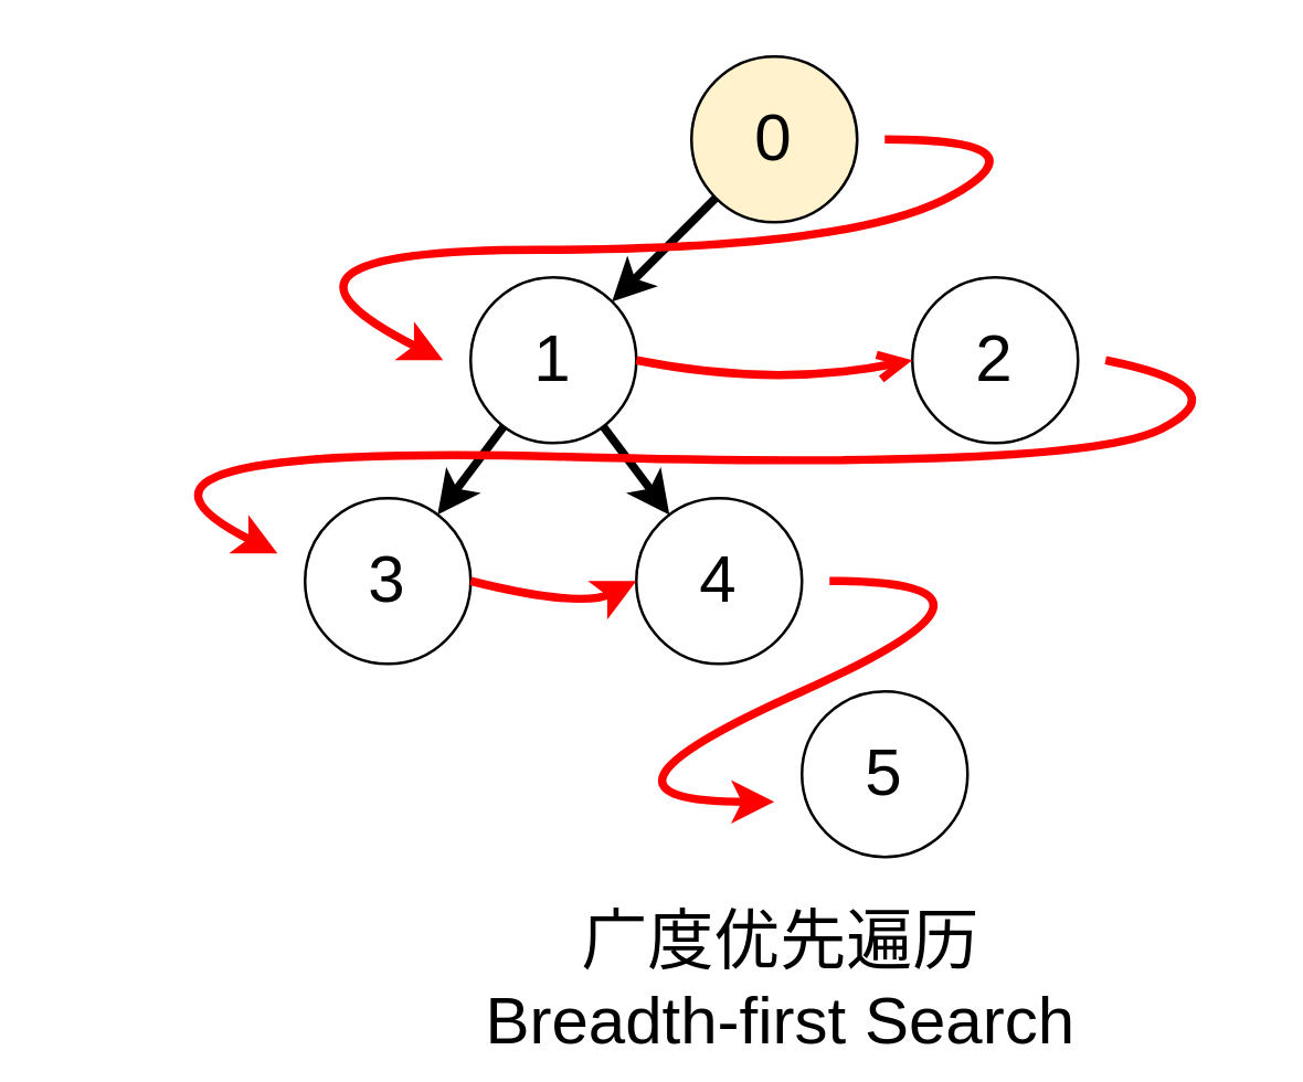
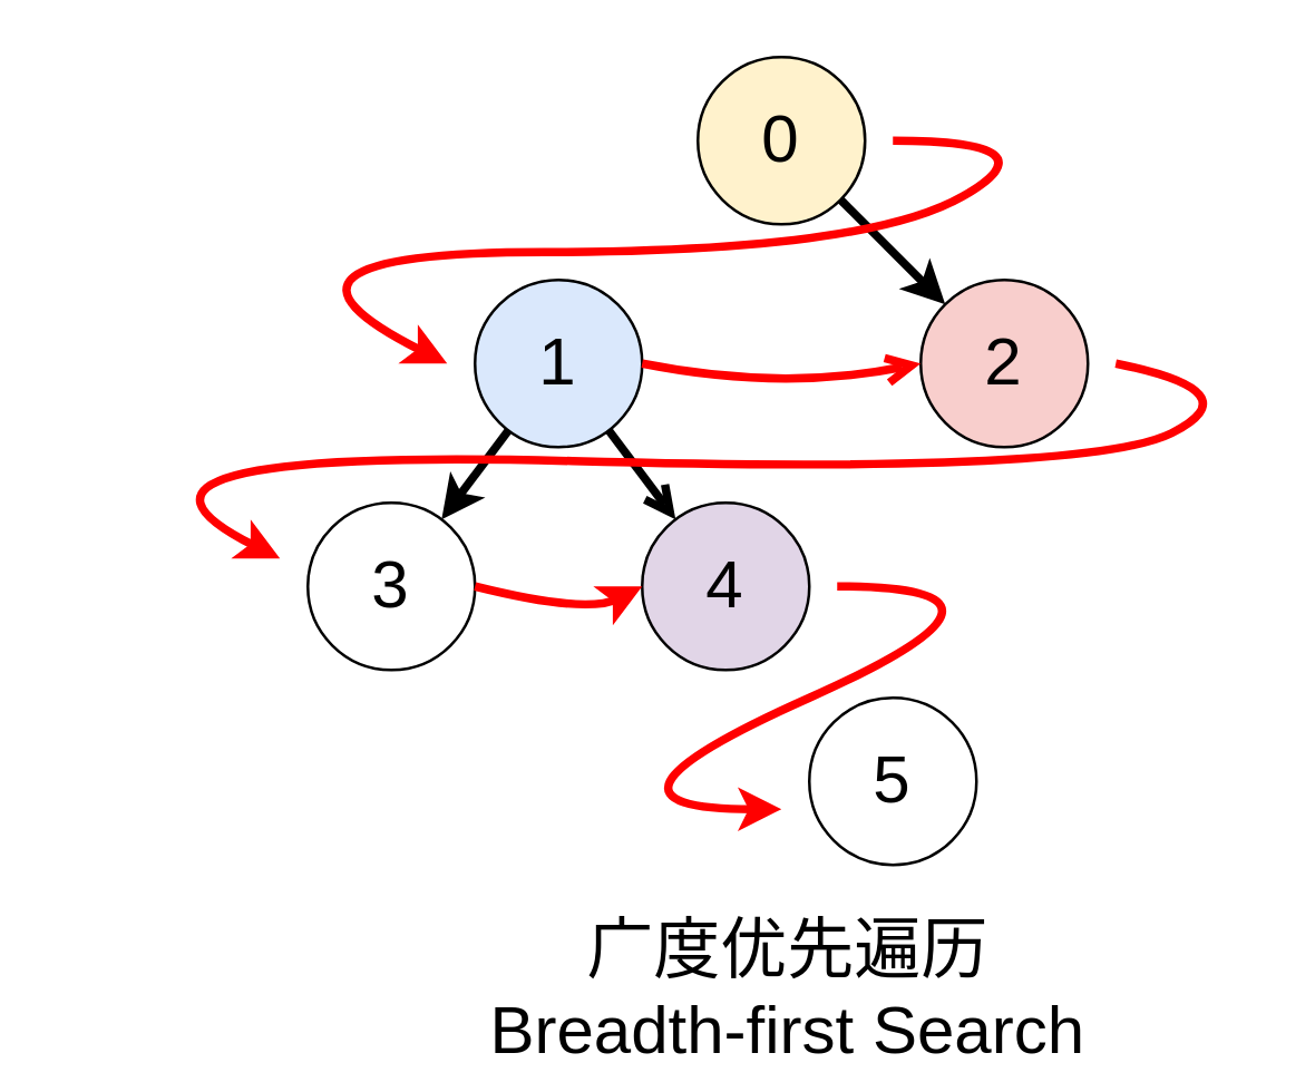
- <mxCell id="2" style="rounded=0;orthogonalLoop=1;jettySize=auto;html=1;fontSize=24;strokeWidth=3;" parent="1" source="4" target="7" edge="1"><mxGeometry relative="1" as="geometry" /></mxCell>
+ <mxCell id="3" style="rounded=0;orthogonalLoop=1;jettySize=auto;html=1;fontSize=24;strokeWidth=3;" parent="1" source="4" target="8" edge="1"><mxGeometry relative="1" as="geometry" /></mxCell>
- <mxCell id="7" value="1" style="ellipse;whiteSpace=wrap;html=1;aspect=fixed;fontSize=24;" parent="1" vertex="1"><mxGeometry x="170" y="100" width="60" height="60" as="geometry" /></mxCell>
+ <mxCell id="7" value="1" style="ellipse;whiteSpace=wrap;html=1;aspect=fixed;fontSize=24;fillColor=#dae8fc;" parent="1" vertex="1"><mxGeometry x="170" y="100" width="60" height="60" as="geometry" /></mxCell>
- <mxCell id="8" value="2" style="ellipse;whiteSpace=wrap;html=1;aspect=fixed;fontSize=24;" parent="1" vertex="1"><mxGeometry x="330" y="100" width="60" height="60" as="geometry" /></mxCell>
+ <mxCell id="8" value="2" style="ellipse;whiteSpace=wrap;html=1;aspect=fixed;fontSize=24;fillColor=#f8cecc;" parent="1" vertex="1"><mxGeometry x="330" y="100" width="60" height="60" as="geometry" /></mxCell>
- <mxCell id="5" style="rounded=0;orthogonalLoop=1;jettySize=auto;html=1;fontSize=24;strokeWidth=3;" parent="1" source="7" target="10" edge="1"><mxGeometry relative="1" as="geometry" /></mxCell>
+ <mxCell id="5" style="rounded=0;orthogonalLoop=1;jettySize=auto;html=1;fontSize=24;strokeWidth=3;endArrow=open;" parent="1" source="7" target="10" edge="1"><mxGeometry relative="1" as="geometry" /></mxCell>
- <mxCell id="10" value="4" style="ellipse;whiteSpace=wrap;html=1;aspect=fixed;fontSize=24;" parent="1" vertex="1"><mxGeometry x="230" y="180" width="60" height="60" as="geometry" /></mxCell>
+ <mxCell id="10" value="4" style="ellipse;whiteSpace=wrap;html=1;aspect=fixed;fontSize=24;fillColor=#e1d5e7;" parent="1" vertex="1"><mxGeometry x="230" y="180" width="60" height="60" as="geometry" /></mxCell>
